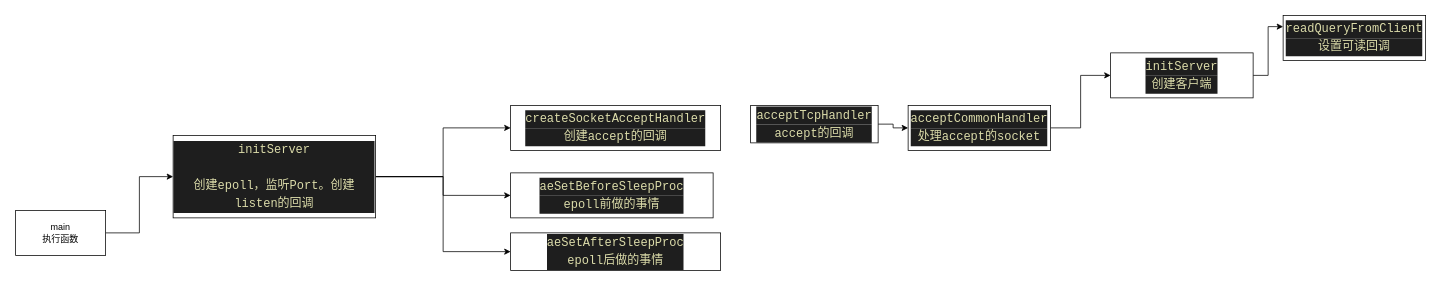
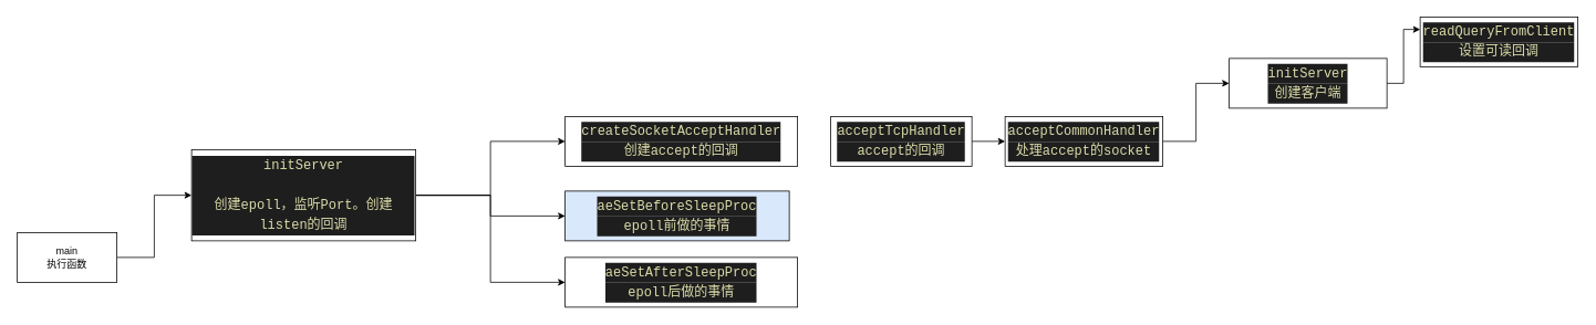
- <mxCell id="12" value="&lt;div style=&quot;color: rgb(212 , 212 , 212) ; background-color: rgb(30 , 30 , 30) ; font-family: &amp;#34;menlo&amp;#34; , &amp;#34;monaco&amp;#34; , &amp;#34;courier new&amp;#34; , monospace ; font-size: 16px ; line-height: 24px&quot;&gt;&lt;span style=&quot;color: #dcdcaa&quot;&gt;acceptTcpHandler&lt;/span&gt;&lt;/div&gt;&lt;div style=&quot;color: rgb(212 , 212 , 212) ; background-color: rgb(30 , 30 , 30) ; font-family: &amp;#34;menlo&amp;#34; , &amp;#34;monaco&amp;#34; , &amp;#34;courier new&amp;#34; , monospace ; font-size: 16px ; line-height: 24px&quot;&gt;&lt;span style=&quot;color: #dcdcaa&quot;&gt;accept的回调&lt;/span&gt;&lt;/div&gt;" style="rounded=0;whiteSpace=wrap;html=1;" vertex="1" parent="1"><mxGeometry x="1000" y="140" width="170" height="50" as="geometry" /></mxCell>
+ <mxCell id="12" value="&lt;div style=&quot;color: rgb(212 , 212 , 212) ; background-color: rgb(30 , 30 , 30) ; font-family: &amp;#34;menlo&amp;#34; , &amp;#34;monaco&amp;#34; , &amp;#34;courier new&amp;#34; , monospace ; font-size: 16px ; line-height: 24px&quot;&gt;&lt;span style=&quot;color: #dcdcaa&quot;&gt;acceptTcpHandler&lt;/span&gt;&lt;/div&gt;&lt;div style=&quot;color: rgb(212 , 212 , 212) ; background-color: rgb(30 , 30 , 30) ; font-family: &amp;#34;menlo&amp;#34; , &amp;#34;monaco&amp;#34; , &amp;#34;courier new&amp;#34; , monospace ; font-size: 16px ; line-height: 24px&quot;&gt;&lt;span style=&quot;color: #dcdcaa&quot;&gt;accept的回调&lt;/span&gt;&lt;/div&gt;" style="rounded=0;whiteSpace=wrap;html=1;" vertex="1" parent="1"><mxGeometry x="1000" y="140" width="170" height="60" as="geometry" /></mxCell>
- <mxCell id="9" value="&lt;div style=&quot;color: rgb(212 , 212 , 212) ; background-color: rgb(30 , 30 , 30) ; font-family: &amp;#34;menlo&amp;#34; , &amp;#34;monaco&amp;#34; , &amp;#34;courier new&amp;#34; , monospace ; font-size: 16px ; line-height: 24px&quot;&gt;&lt;span style=&quot;color: #dcdcaa&quot;&gt;aeSetBeforeSleepProc&lt;/span&gt;&lt;/div&gt;&lt;div style=&quot;color: rgb(212 , 212 , 212) ; background-color: rgb(30 , 30 , 30) ; font-family: &amp;#34;menlo&amp;#34; , &amp;#34;monaco&amp;#34; , &amp;#34;courier new&amp;#34; , monospace ; font-size: 16px ; line-height: 24px&quot;&gt;&lt;span style=&quot;color: #dcdcaa&quot;&gt;epoll前做的事情&lt;/span&gt;&lt;/div&gt;" style="rounded=0;whiteSpace=wrap;html=1;" vertex="1" parent="1"><mxGeometry x="680" y="230" width="270" height="60" as="geometry" /></mxCell>
+ <mxCell id="9" value="&lt;div style=&quot;color: rgb(212 , 212 , 212) ; background-color: rgb(30 , 30 , 30) ; font-family: &amp;#34;menlo&amp;#34; , &amp;#34;monaco&amp;#34; , &amp;#34;courier new&amp;#34; , monospace ; font-size: 16px ; line-height: 24px&quot;&gt;&lt;span style=&quot;color: #dcdcaa&quot;&gt;aeSetBeforeSleepProc&lt;/span&gt;&lt;/div&gt;&lt;div style=&quot;color: rgb(212 , 212 , 212) ; background-color: rgb(30 , 30 , 30) ; font-family: &amp;#34;menlo&amp;#34; , &amp;#34;monaco&amp;#34; , &amp;#34;courier new&amp;#34; , monospace ; font-size: 16px ; line-height: 24px&quot;&gt;&lt;span style=&quot;color: #dcdcaa&quot;&gt;epoll前做的事情&lt;/span&gt;&lt;/div&gt;" style="rounded=0;whiteSpace=wrap;html=1;fillColor=#dae8fc;" vertex="1" parent="1"><mxGeometry x="680" y="230" width="270" height="60" as="geometry" /></mxCell>
- <mxCell id="10" value="&lt;div style=&quot;color: rgb(212 , 212 , 212) ; background-color: rgb(30 , 30 , 30) ; font-family: &amp;#34;menlo&amp;#34; , &amp;#34;monaco&amp;#34; , &amp;#34;courier new&amp;#34; , monospace ; font-size: 16px ; line-height: 24px&quot;&gt;&lt;span style=&quot;color: #dcdcaa&quot;&gt;aeSetAfterSleepProc&lt;/span&gt;&lt;/div&gt;&lt;div style=&quot;color: rgb(212 , 212 , 212) ; background-color: rgb(30 , 30 , 30) ; font-family: &amp;#34;menlo&amp;#34; , &amp;#34;monaco&amp;#34; , &amp;#34;courier new&amp;#34; , monospace ; font-size: 16px ; line-height: 24px&quot;&gt;&lt;span style=&quot;color: #dcdcaa&quot;&gt;epoll后做的事情&lt;/span&gt;&lt;/div&gt;" style="rounded=0;whiteSpace=wrap;html=1;" vertex="1" parent="1"><mxGeometry x="680" y="310" width="280" height="50" as="geometry" /></mxCell>
+ <mxCell id="10" value="&lt;div style=&quot;color: rgb(212 , 212 , 212) ; background-color: rgb(30 , 30 , 30) ; font-family: &amp;#34;menlo&amp;#34; , &amp;#34;monaco&amp;#34; , &amp;#34;courier new&amp;#34; , monospace ; font-size: 16px ; line-height: 24px&quot;&gt;&lt;span style=&quot;color: #dcdcaa&quot;&gt;aeSetAfterSleepProc&lt;/span&gt;&lt;/div&gt;&lt;div style=&quot;color: rgb(212 , 212 , 212) ; background-color: rgb(30 , 30 , 30) ; font-family: &amp;#34;menlo&amp;#34; , &amp;#34;monaco&amp;#34; , &amp;#34;courier new&amp;#34; , monospace ; font-size: 16px ; line-height: 24px&quot;&gt;&lt;span style=&quot;color: #dcdcaa&quot;&gt;epoll后做的事情&lt;/span&gt;&lt;/div&gt;" style="rounded=0;whiteSpace=wrap;html=1;" vertex="1" parent="1"><mxGeometry x="680" y="310" width="280" height="60" as="geometry" /></mxCell>
